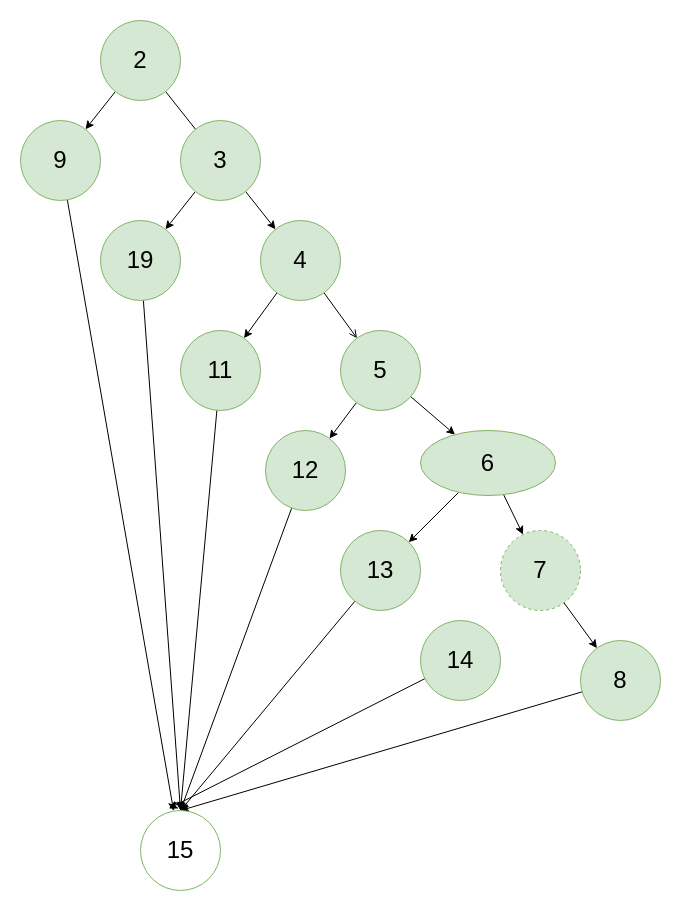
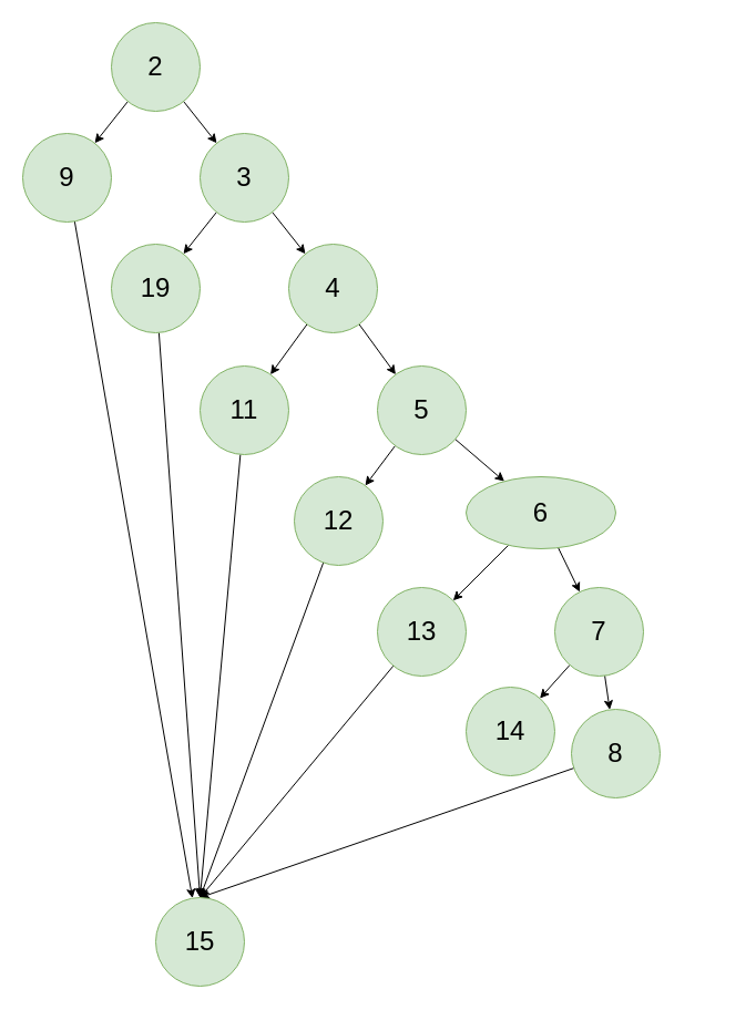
- <mxCell id="3" value="" style="rounded=0;orthogonalLoop=1;jettySize=auto;html=1;endArrow=none;" edge="1" parent="1" source="4" target="9"><mxGeometry relative="1" as="geometry" /></mxCell>
+ <mxCell id="3" value="" style="rounded=0;orthogonalLoop=1;jettySize=auto;html=1;" edge="1" parent="1" source="4" target="9"><mxGeometry relative="1" as="geometry" /></mxCell>
- <mxCell id="10" value="" style="rounded=0;orthogonalLoop=1;jettySize=auto;html=1;endArrow=open;" edge="1" parent="1" source="12" target="17"><mxGeometry relative="1" as="geometry" /></mxCell>
+ <mxCell id="10" value="" style="rounded=0;orthogonalLoop=1;jettySize=auto;html=1;" edge="1" parent="1" source="12" target="17"><mxGeometry relative="1" as="geometry" /></mxCell>
- <mxCell id="23" value="&lt;span style=&quot;font-size: 24px;&quot;&gt;7&lt;/span&gt;" style="ellipse;whiteSpace=wrap;html=1;aspect=fixed;fillColor=#d5e8d4;strokeColor=#82b366;dashed=1;" vertex="1" parent="1"><mxGeometry x="500" y="530" width="80" height="80" as="geometry" /></mxCell>
+ <mxCell id="23" value="&lt;span style=&quot;font-size: 24px;&quot;&gt;7&lt;/span&gt;" style="ellipse;whiteSpace=wrap;html=1;aspect=fixed;fillColor=#d5e8d4;strokeColor=#82b366;" vertex="1" parent="1"><mxGeometry x="500" y="530" width="80" height="80" as="geometry" /></mxCell>
+ <mxCell id="22" value="" style="rounded=0;orthogonalLoop=1;jettySize=auto;html=1;" edge="1" parent="1" source="23" target="33"><mxGeometry relative="1" as="geometry" /></mxCell>
- <mxCell id="25" value="&lt;span style=&quot;font-size: 24px;&quot;&gt;8&lt;/span&gt;" style="ellipse;whiteSpace=wrap;html=1;aspect=fixed;fillColor=#d5e8d4;strokeColor=#82b366;" vertex="1" parent="1"><mxGeometry x="580" y="640" width="80" height="80" as="geometry" /></mxCell>
+ <mxCell id="25" value="&lt;span style=&quot;font-size: 24px;&quot;&gt;8&lt;/span&gt;" style="ellipse;whiteSpace=wrap;html=1;aspect=fixed;fillColor=#d5e8d4;strokeColor=#82b366;" vertex="1" parent="1"><mxGeometry x="515" y="640" width="80" height="80" as="geometry" /></mxCell>
- <mxCell id="32" style="rounded=0;orthogonalLoop=1;jettySize=auto;html=1;entryX=0.354;entryY=-0.024;entryDx=0;entryDy=0;entryPerimeter=0;" edge="1" parent="1" source="33" target="34"><mxGeometry relative="1" as="geometry"><mxPoint x="60" y="740" as="targetPoint" /></mxGeometry></mxCell>
- <mxCell id="34" value="&lt;font style=&quot;font-size: 24px;&quot;&gt;15&lt;/font&gt;" style="ellipse;whiteSpace=wrap;html=1;aspect=fixed;fillColor=#ffffff;strokeColor=#82b366;" vertex="1" parent="1"><mxGeometry x="140" y="810" width="80" height="80" as="geometry" /></mxCell>
+ <mxCell id="34" value="&lt;font style=&quot;font-size: 24px;&quot;&gt;15&lt;/font&gt;" style="ellipse;whiteSpace=wrap;html=1;aspect=fixed;fillColor=#d5e8d4;strokeColor=#82b366;" vertex="1" parent="1"><mxGeometry x="140" y="810" width="80" height="80" as="geometry" /></mxCell>
